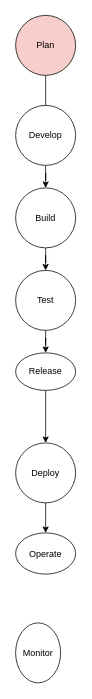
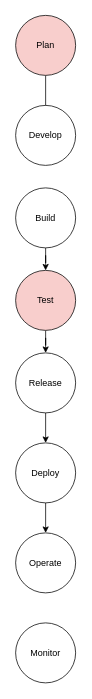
- <mxCell id="2" value="" style="edgeStyle=orthogonalEdgeStyle;rounded=0;orthogonalLoop=1;jettySize=auto;html=1;" edge="1" parent="1" source="3" target="5"><mxGeometry relative="1" as="geometry" /></mxCell>
- <mxCell id="7" value="Test" style="ellipse;whiteSpace=wrap;html=1;aspect=fixed;" vertex="1" parent="1"><mxGeometry x="20" y="360" width="80" height="80" as="geometry" /></mxCell>
+ <mxCell id="7" value="Test" style="ellipse;whiteSpace=wrap;html=1;aspect=fixed;fillColor=#f8cecc;" vertex="1" parent="1"><mxGeometry x="20" y="360" width="80" height="80" as="geometry" /></mxCell>
- <mxCell id="9" value="Release" style="ellipse;whiteSpace=wrap;html=1;aspect=fixed;" vertex="1" parent="1"><mxGeometry x="20" y="470" width="80" height="50" as="geometry" /></mxCell>
+ <mxCell id="9" value="Release" style="ellipse;whiteSpace=wrap;html=1;aspect=fixed;" vertex="1" parent="1"><mxGeometry x="20" y="470" width="80" height="80" as="geometry" /></mxCell>
- <mxCell id="14" value="Operate" style="ellipse;whiteSpace=wrap;html=1;aspect=fixed;" vertex="1" parent="1"><mxGeometry x="20" y="710" width="80" height="55" as="geometry" /></mxCell>
+ <mxCell id="14" value="Operate" style="ellipse;whiteSpace=wrap;html=1;aspect=fixed;" vertex="1" parent="1"><mxGeometry x="20" y="710" width="80" height="80" as="geometry" /></mxCell>
- <mxCell id="15" value="Monitor" style="ellipse;whiteSpace=wrap;html=1;aspect=fixed;" vertex="1" parent="1"><mxGeometry x="20" y="830" width="60" height="80" as="geometry" /></mxCell>
+ <mxCell id="15" value="Monitor" style="ellipse;whiteSpace=wrap;html=1;aspect=fixed;" vertex="1" parent="1"><mxGeometry x="20" y="830" width="80" height="80" as="geometry" /></mxCell>
